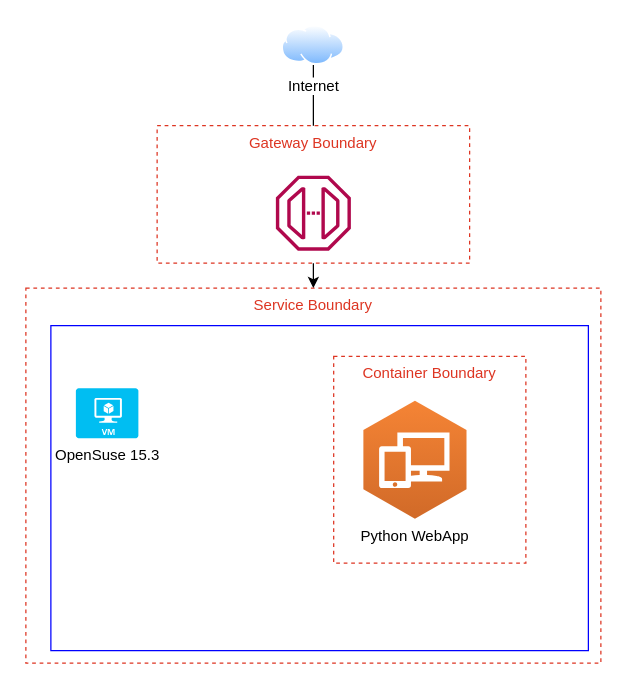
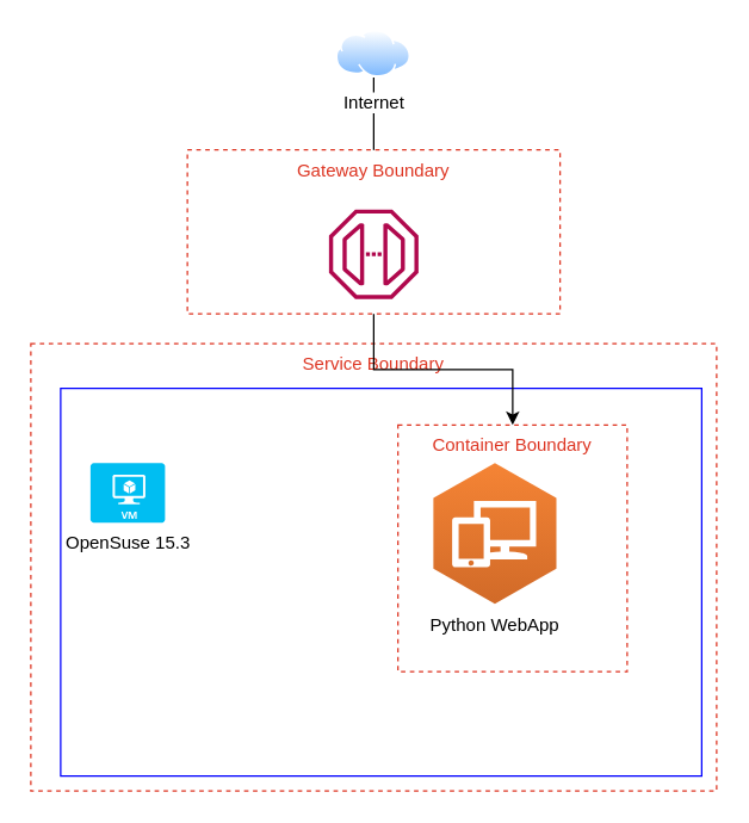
- <mxCell id="9" style="edgeStyle=orthogonalEdgeStyle;rounded=0;orthogonalLoop=1;jettySize=auto;html=1;exitX=0.5;exitY=1;exitDx=0;exitDy=0;entryX=0.5;entryY=0;entryDx=0;entryDy=0;fontColor=#DD3522;" edge="1" parent="1" source="10" target="7"><mxGeometry relative="1" as="geometry" /></mxCell>
+ <mxCell id="9" style="edgeStyle=orthogonalEdgeStyle;rounded=0;orthogonalLoop=1;jettySize=auto;html=1;exitX=0.5;exitY=1;exitDx=0;exitDy=0;fontColor=#DD3522;" edge="1" parent="1" source="10" target="8"><mxGeometry relative="1" as="geometry" /></mxCell>
- <mxCell id="6" value="Python WebApp" style="outlineConnect=0;dashed=0;verticalLabelPosition=bottom;verticalAlign=top;align=center;html=1;shape=mxgraph.aws3.workspaces;fillColor=#D16A28;gradientColor=#F58435;gradientDirection=north;strokeColor=#0000FF;" vertex="1" parent="1"><mxGeometry x="290" y="320" width="82.5" height="94.5" as="geometry" /></mxCell>
+ <mxCell id="6" value="Python WebApp" style="outlineConnect=0;dashed=0;verticalLabelPosition=bottom;verticalAlign=top;align=center;html=1;shape=mxgraph.aws3.workspaces;fillColor=#D16A28;gradientColor=#F58435;gradientDirection=north;strokeColor=#0000FF;" vertex="1" parent="1"><mxGeometry x="290" y="310" width="82.5" height="94.5" as="geometry" /></mxCell>
